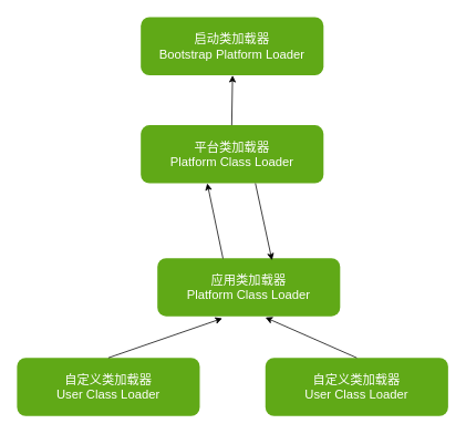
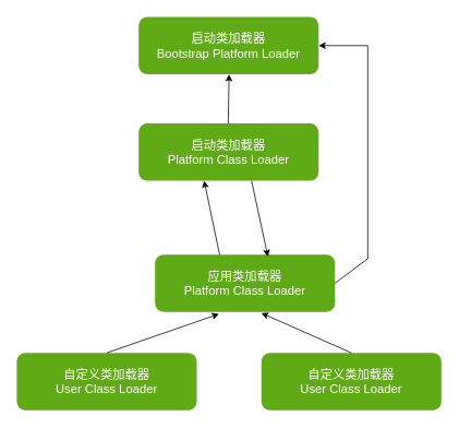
+ <mxCell id="12" value="" style="endArrow=classic;html=1;rounded=0;entryX=1;entryY=0.5;entryDx=0;entryDy=0;exitX=1;exitY=0.5;exitDx=0;exitDy=0;" edge="1" parent="1" source="4" target="2"><mxGeometry width="50" height="50" relative="1" as="geometry"><mxPoint x="140" y="440" as="sourcePoint" /><mxPoint x="257" y="363" as="targetPoint" /><Array as="points"><mxPoint x="449" y="315" /><mxPoint x="449" y="55" /></Array></mxGeometry></mxCell>
- <mxCell id="3" value="&lt;font style=&quot;font-size: 15px;&quot;&gt;平台类加载器&lt;br&gt;Platform Class Loader&lt;/font&gt;" style="rounded=1;whiteSpace=wrap;html=1;strokeColor=none;fillColor=#60a917;fontColor=#ffffff;" vertex="1" parent="1"><mxGeometry x="169" y="150" width="220" height="70" as="geometry" /></mxCell>
+ <mxCell id="3" value="&lt;font style=&quot;font-size: 15px;&quot;&gt;启动类加载器&lt;br&gt;Platform Class Loader&lt;/font&gt;" style="rounded=1;whiteSpace=wrap;html=1;strokeColor=none;fillColor=#60a917;fontColor=#ffffff;" vertex="1" parent="1"><mxGeometry x="169" y="150" width="220" height="70" as="geometry" /></mxCell>
